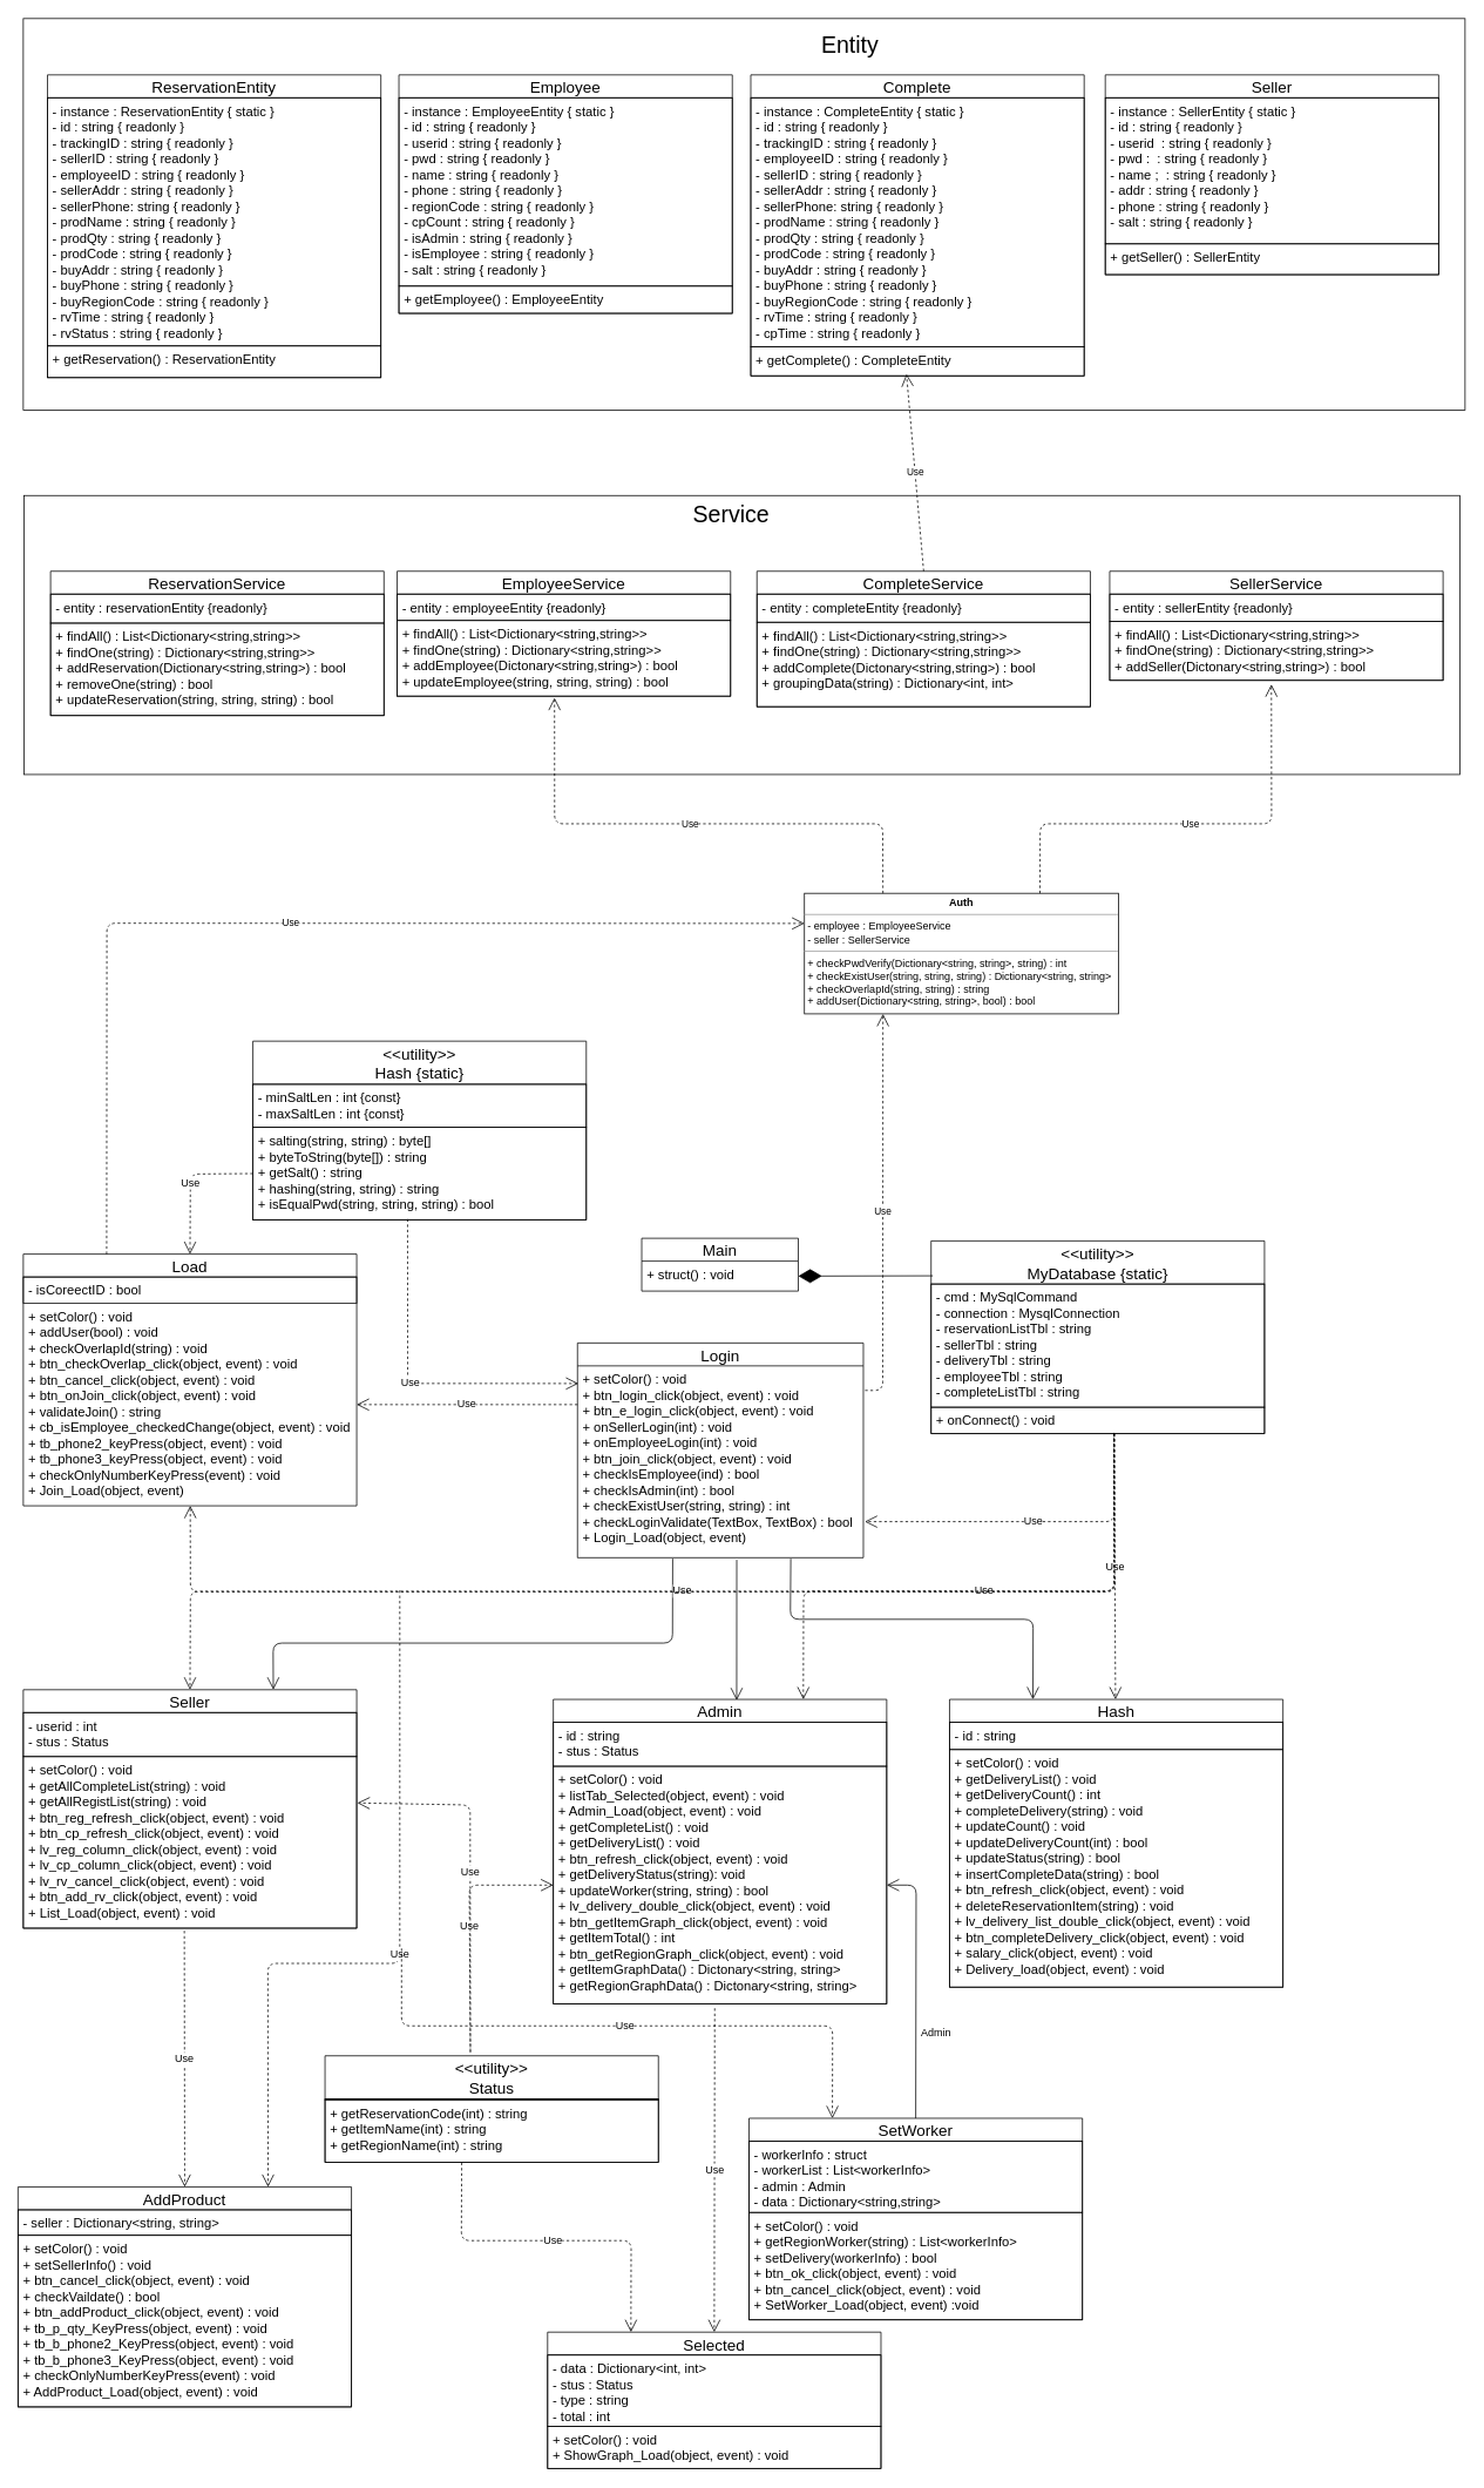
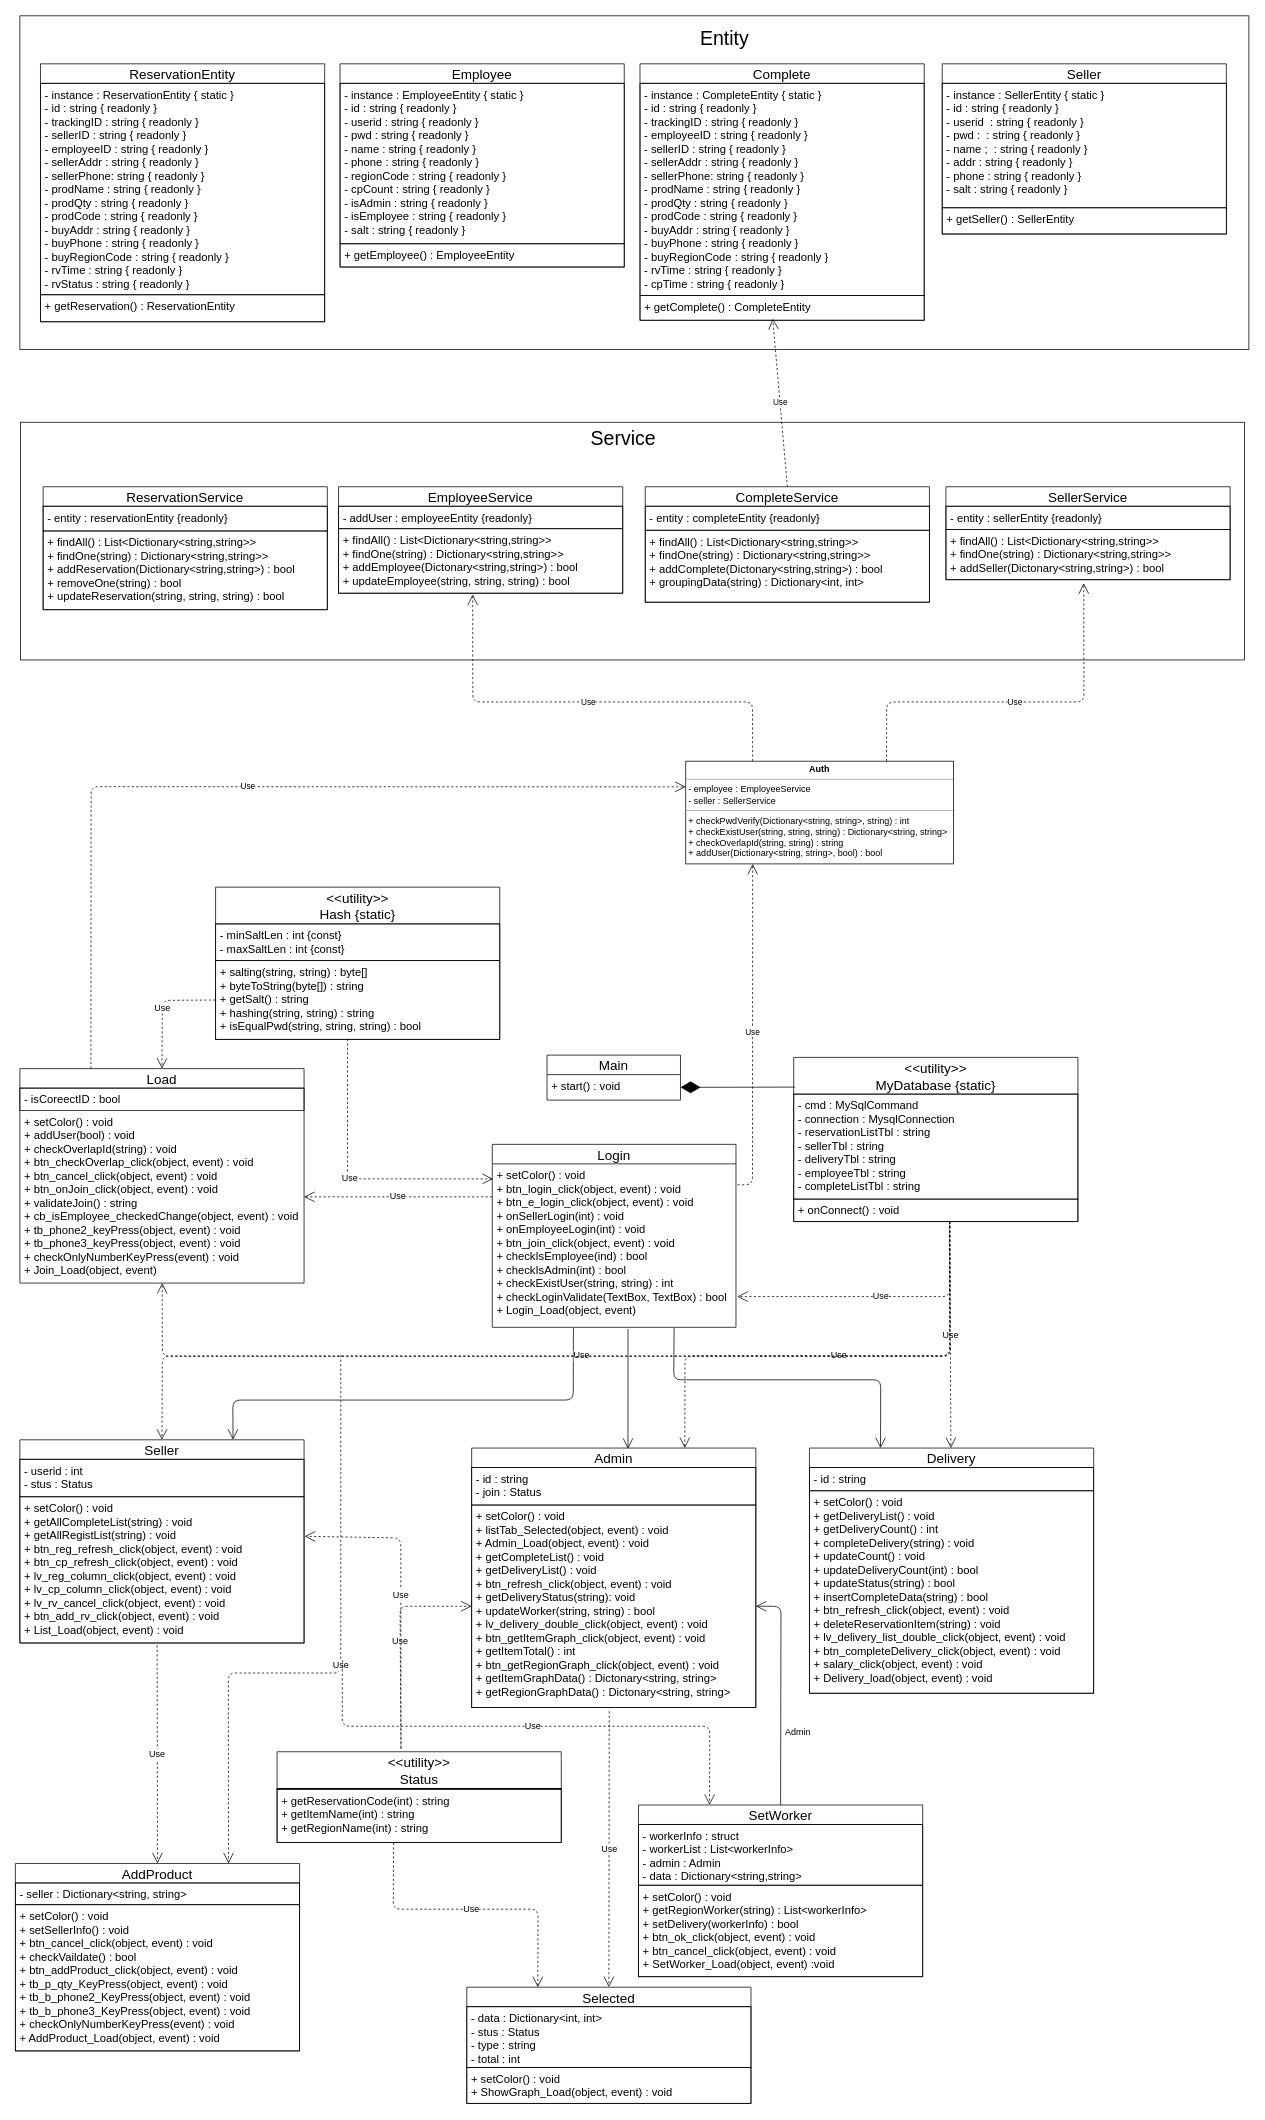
- <mxCell id="68" value="- entity : employeeEntity {readonly}" style="text;fillColor=none;align=left;verticalAlign=top;spacingLeft=4;spacingRight=4;overflow=hidden;rotatable=0;points=[[0,0.5],[1,0.5]];portConstraint=eastwest;fontSize=15;strokeWidth=1;perimeterSpacing=0;rounded=0;strokeColor=#000000;" parent="67" vertex="1"><mxGeometry y="26" width="379" height="30" as="geometry" /></mxCell>
+ <mxCell id="68" value="- addUser : employeeEntity {readonly}" style="text;fillColor=none;align=left;verticalAlign=top;spacingLeft=4;spacingRight=4;overflow=hidden;rotatable=0;points=[[0,0.5],[1,0.5]];portConstraint=eastwest;fontSize=15;strokeWidth=1;perimeterSpacing=0;rounded=0;strokeColor=#000000;" parent="67" vertex="1"><mxGeometry y="26" width="379" height="30" as="geometry" /></mxCell>
- <mxCell id="4" value="+ struct() : void" style="text;strokeColor=none;fillColor=none;align=left;verticalAlign=top;spacingLeft=4;spacingRight=4;overflow=hidden;rotatable=0;points=[[0,0.5],[1,0.5]];portConstraint=eastwest;fontSize=15;" parent="3" vertex="1"><mxGeometry y="26" width="178" height="34" as="geometry" /></mxCell>
+ <mxCell id="4" value="+ start() : void" style="text;strokeColor=none;fillColor=none;align=left;verticalAlign=top;spacingLeft=4;spacingRight=4;overflow=hidden;rotatable=0;points=[[0,0.5],[1,0.5]];portConstraint=eastwest;fontSize=15;" parent="3" vertex="1"><mxGeometry y="26" width="178" height="34" as="geometry" /></mxCell>
- <mxCell id="19" value="Hash" style="swimlane;fontStyle=0;childLayout=stackLayout;horizontal=1;startSize=26;fillColor=none;horizontalStack=0;resizeParent=1;resizeParentMax=0;resizeLast=0;collapsible=1;marginBottom=0;fontSize=18;" parent="1" vertex="1"><mxGeometry x="1079" y="1930" width="379" height="327" as="geometry" /></mxCell>
+ <mxCell id="19" value="Delivery" style="swimlane;fontStyle=0;childLayout=stackLayout;horizontal=1;startSize=26;fillColor=none;horizontalStack=0;resizeParent=1;resizeParentMax=0;resizeLast=0;collapsible=1;marginBottom=0;fontSize=18;" parent="1" vertex="1"><mxGeometry x="1079" y="1930" width="379" height="327" as="geometry" /></mxCell>
- <mxCell id="17" value="- id : string&#10;- stus : Status" style="text;fillColor=none;align=left;verticalAlign=top;spacingLeft=4;spacingRight=4;overflow=hidden;rotatable=0;points=[[0,0.5],[1,0.5]];portConstraint=eastwest;fontSize=15;strokeWidth=1;perimeterSpacing=0;rounded=0;strokeColor=#000000;" parent="16" vertex="1"><mxGeometry y="26" width="379" height="50" as="geometry" /></mxCell>
+ <mxCell id="17" value="- id : string&#10;- join : Status" style="text;fillColor=none;align=left;verticalAlign=top;spacingLeft=4;spacingRight=4;overflow=hidden;rotatable=0;points=[[0,0.5],[1,0.5]];portConstraint=eastwest;fontSize=15;strokeWidth=1;perimeterSpacing=0;rounded=0;strokeColor=#000000;" parent="16" vertex="1"><mxGeometry y="26" width="379" height="50" as="geometry" /></mxCell>
